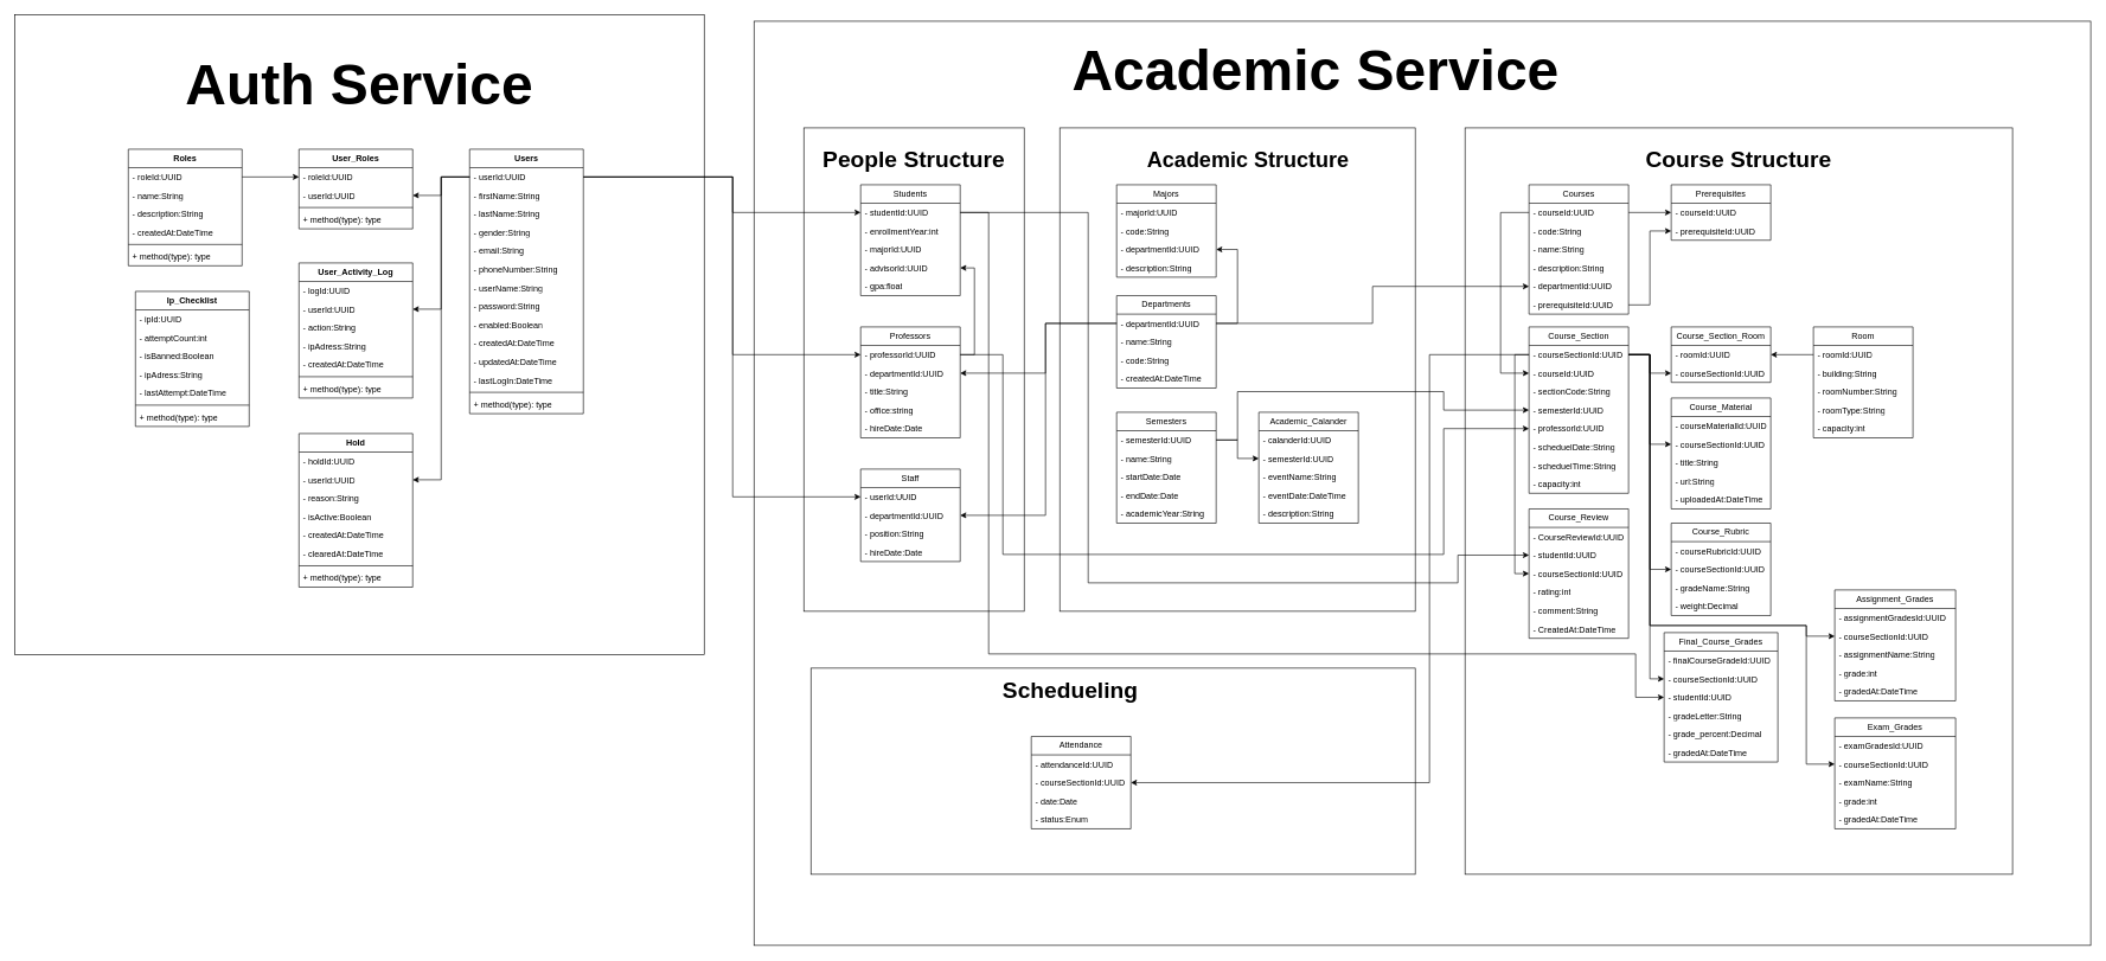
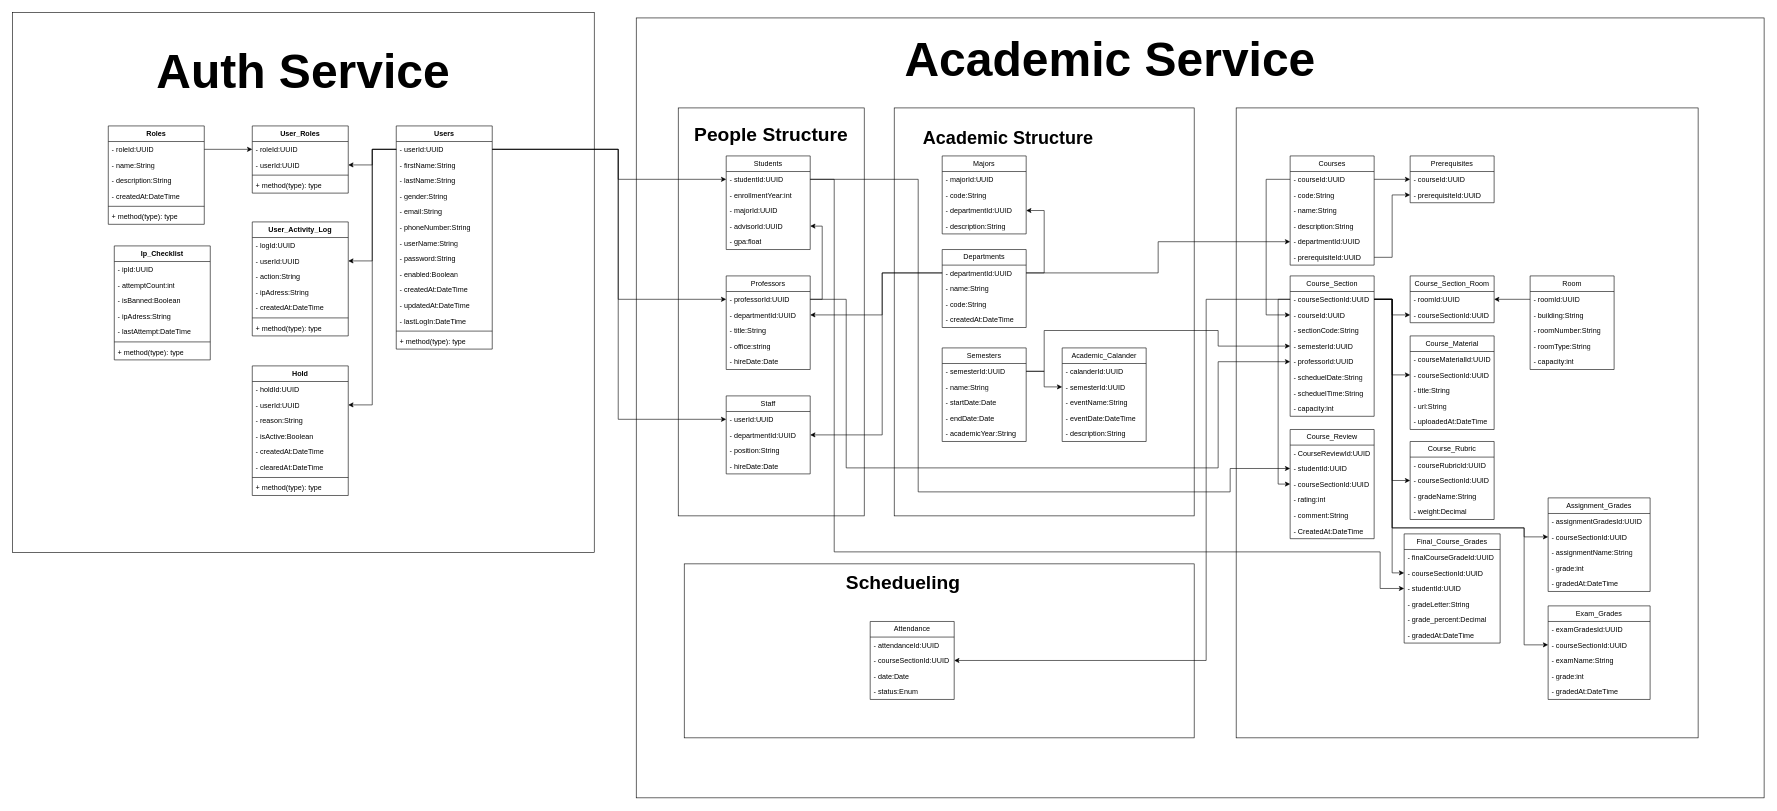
- <mxCell id="87" value="&lt;font style=&quot;font-size: 30px;&quot;&gt;Academic Structure&lt;/font&gt;" style="text;html=1;align=center;verticalAlign=middle;whiteSpace=wrap;rounded=0;fontStyle=1" parent="1" vertex="1"><mxGeometry x="1600" y="209" width="310" height="30" as="geometry" /></mxCell>
+ <mxCell id="87" value="&lt;font style=&quot;font-size: 30px;&quot;&gt;Academic Structure&lt;/font&gt;" style="text;html=1;align=center;verticalAlign=middle;whiteSpace=wrap;rounded=0;fontStyle=1" parent="1" vertex="1"><mxGeometry x="1525" y="214" width="310" height="30" as="geometry" /></mxCell>
- <mxCell id="115" value="&lt;font style=&quot;font-size: 32px;&quot;&gt;&lt;b&gt;Course Structure&lt;/b&gt;&lt;/font&gt;" style="text;html=1;align=center;verticalAlign=middle;whiteSpace=wrap;rounded=0;" parent="1" vertex="1"><mxGeometry x="2060" y="209" width="770" height="30" as="geometry" /></mxCell>
